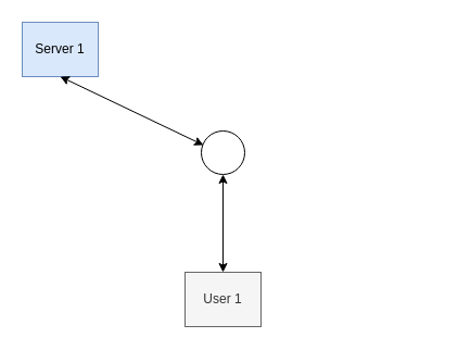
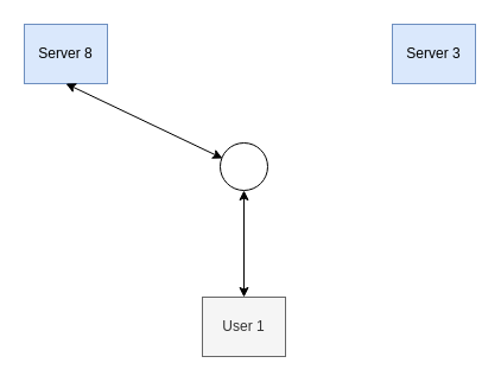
- <mxCell id="3" value="Server 1" style="rounded=0;whiteSpace=wrap;html=1;fillColor=#dae8fc;strokeColor=#6c8ebf;" vertex="1" parent="1"><mxGeometry x="20" y="20" width="70" height="50" as="geometry" /></mxCell>
+ <mxCell id="3" value="Server 8" style="rounded=0;whiteSpace=wrap;html=1;fillColor=#dae8fc;strokeColor=#6c8ebf;" vertex="1" parent="1"><mxGeometry x="20" y="20" width="70" height="50" as="geometry" /></mxCell>
+ <mxCell id="2" value="Server 3" style="rounded=0;whiteSpace=wrap;html=1;fillColor=#dae8fc;strokeColor=#6c8ebf;" vertex="1" parent="1"><mxGeometry x="330" y="20" width="70" height="50" as="geometry" /></mxCell>
